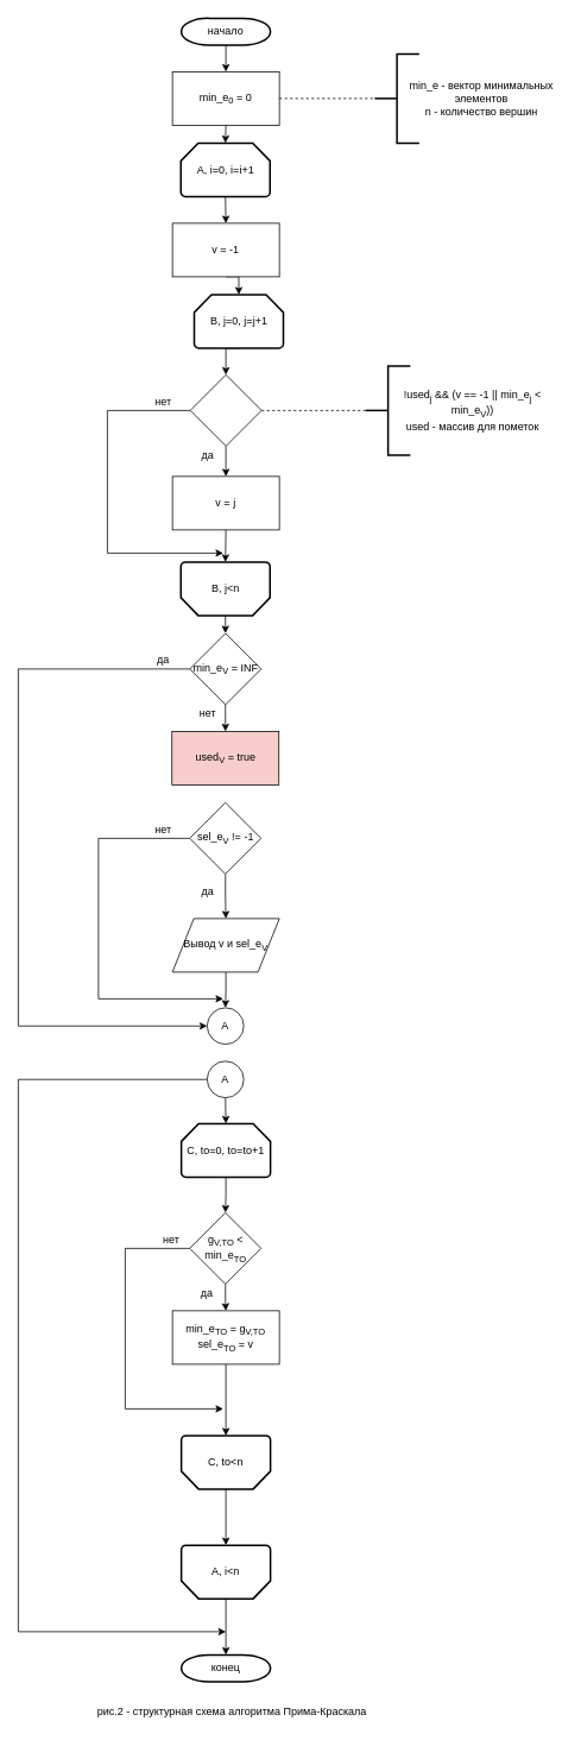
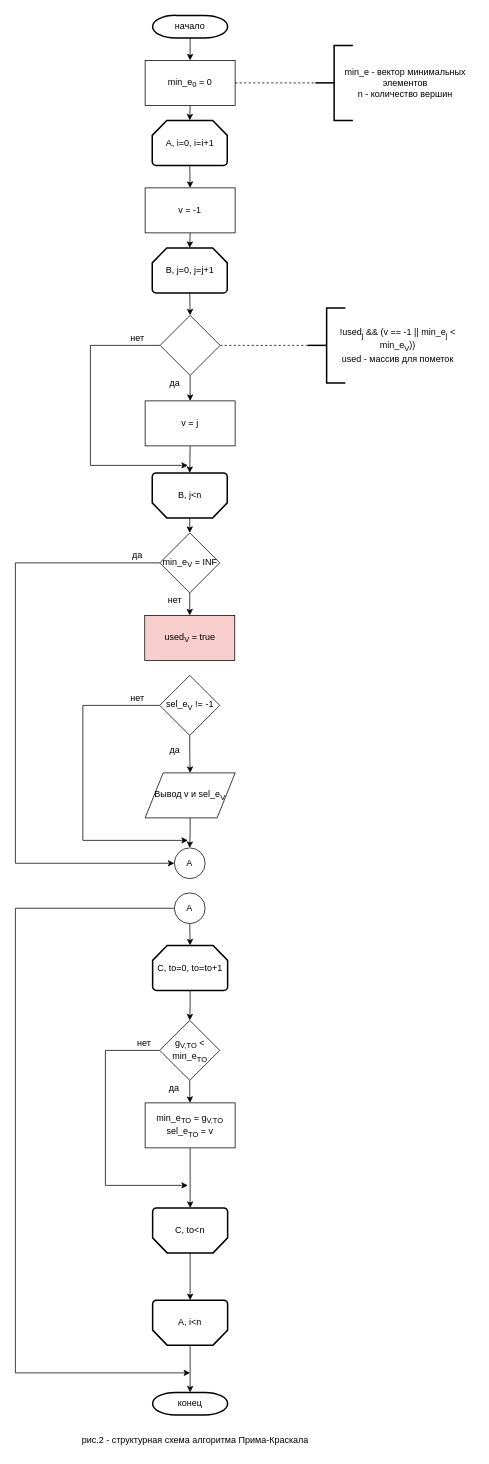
- <mxCell id="16" value="B, j=0, j=j+1" parent="1" style="strokeWidth=2;html=1;shape=mxgraph.flowchart.loop_limit;whiteSpace=wrap;" vertex="1"><mxGeometry x="217.5" y="330" as="geometry" width="100" height="60" /></mxCell>
+ <mxCell id="16" value="B, j=0, j=j+1" parent="1" style="strokeWidth=2;html=1;shape=mxgraph.flowchart.loop_limit;whiteSpace=wrap;" vertex="1"><mxGeometry as="geometry" y="330" x="202.5" width="100" height="60" /></mxCell>
